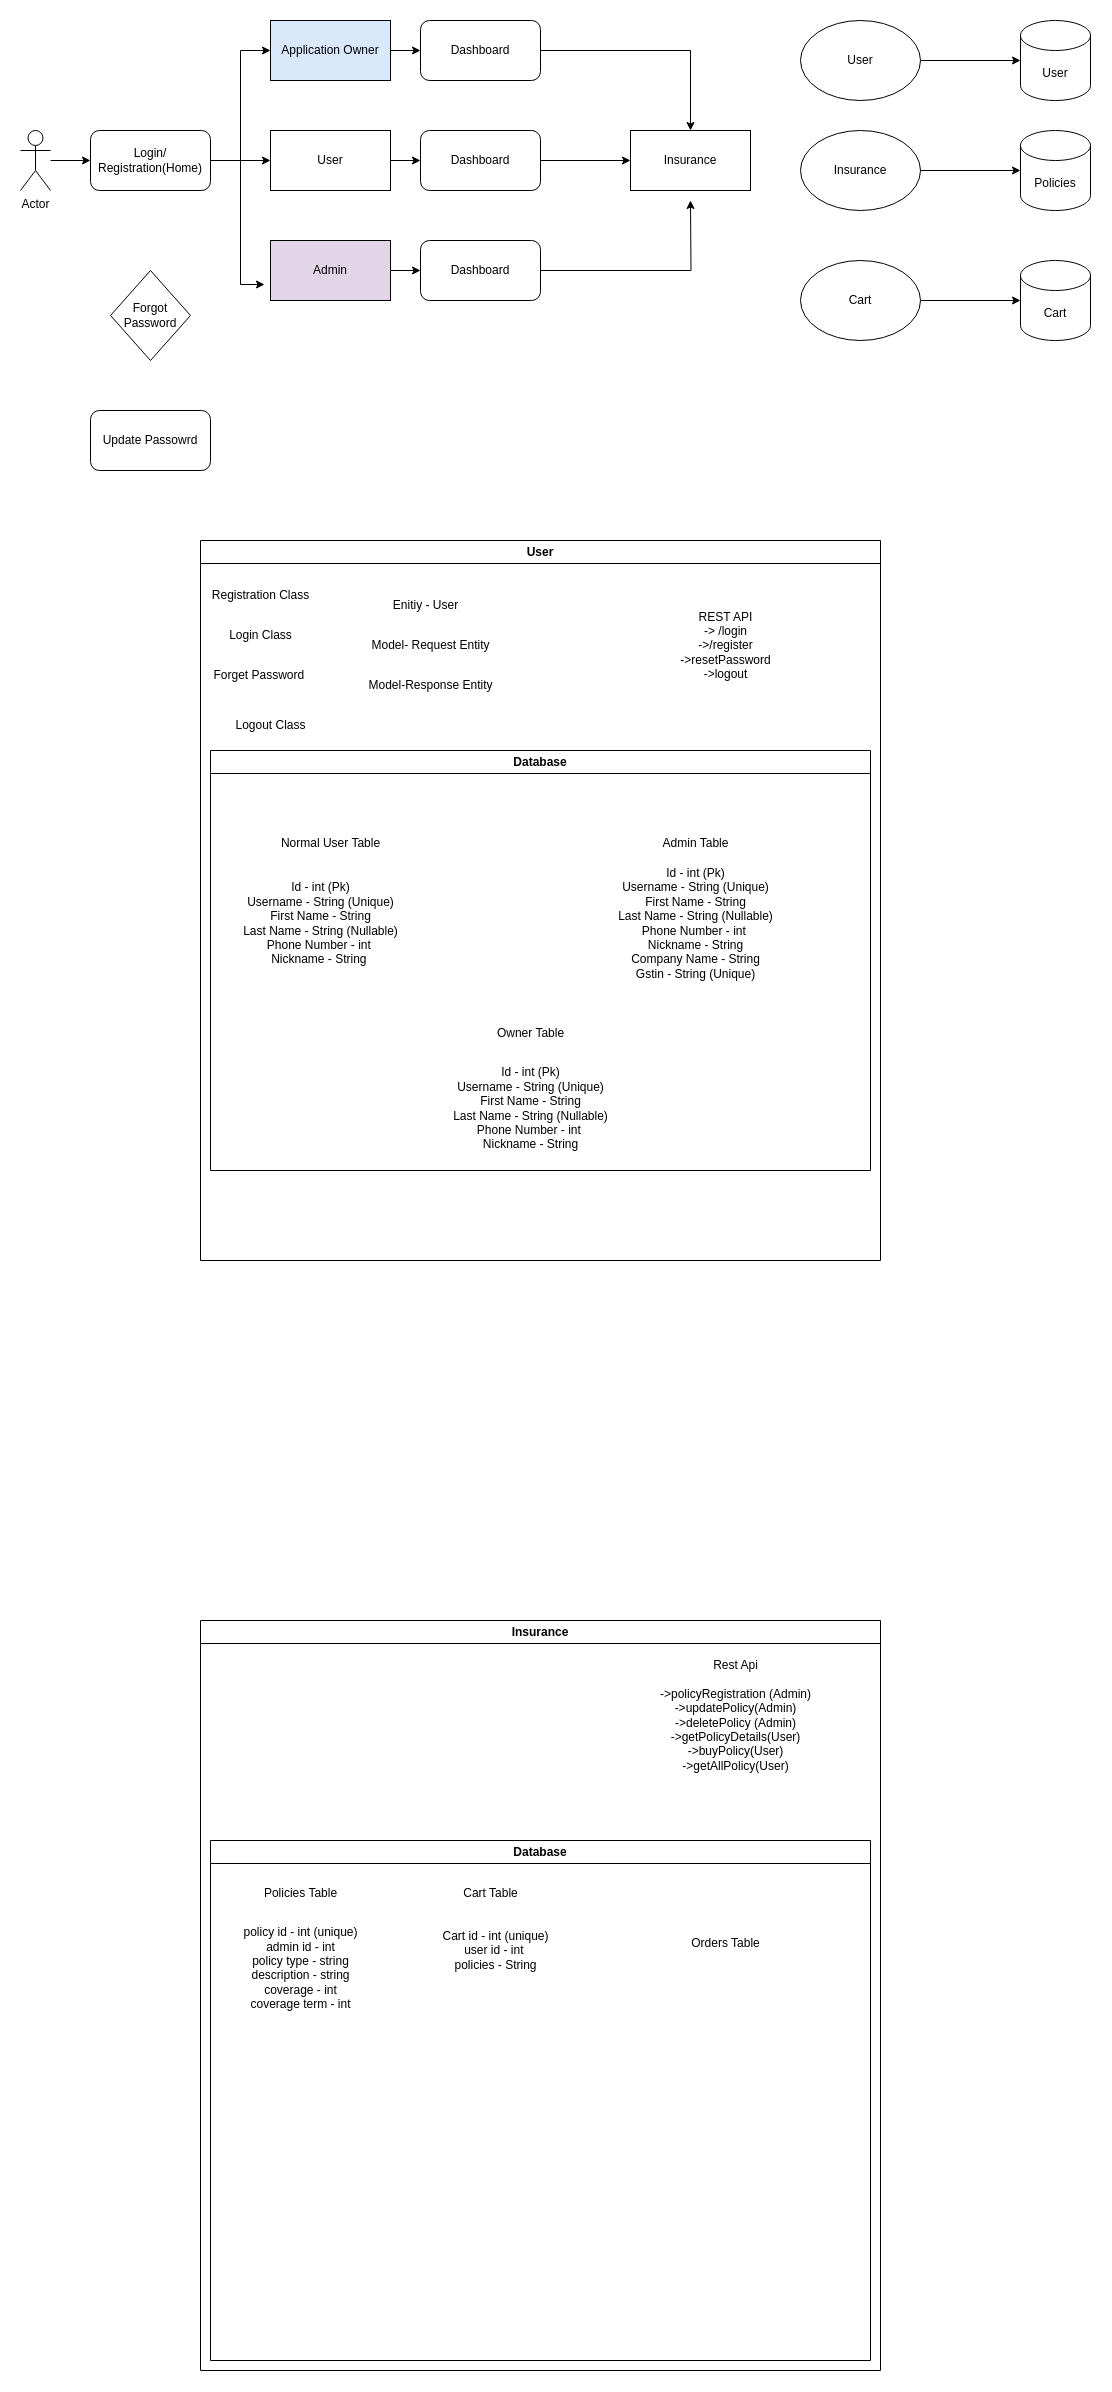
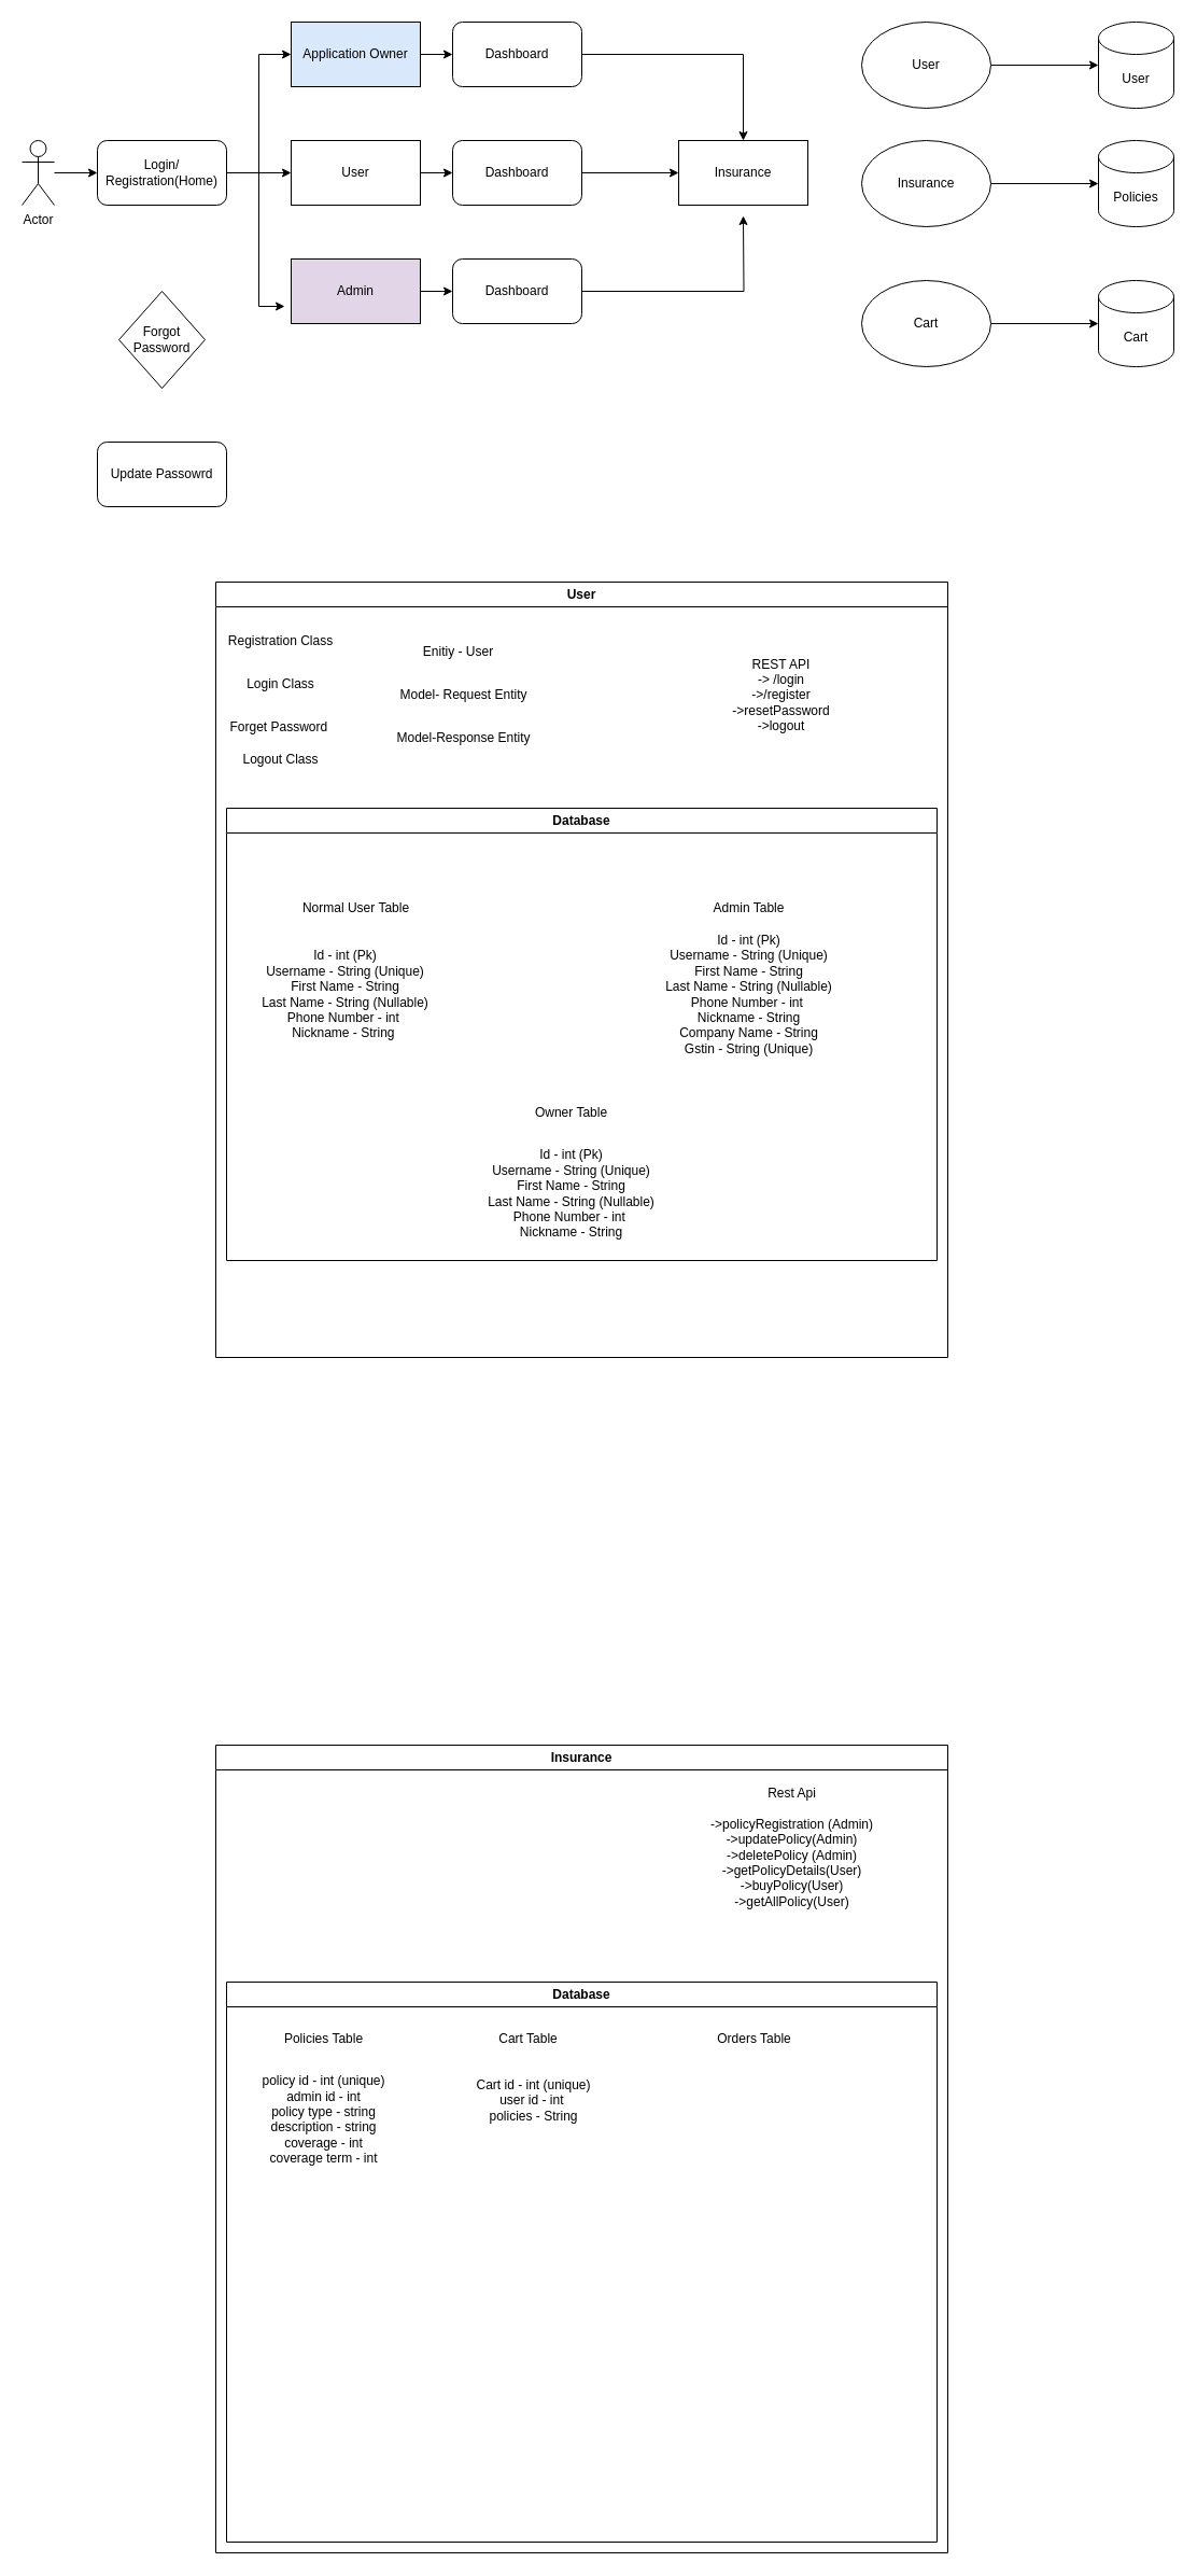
- <mxCell id="39" value="Logout Class" style="text;html=1;align=center;verticalAlign=middle;resizable=0;points=[];autosize=1;strokeColor=none;fillColor=none;" parent="32" vertex="1"><mxGeometry x="25" y="170" width="90" height="30" as="geometry" /></mxCell>
+ <mxCell id="39" value="Logout Class" style="text;html=1;align=center;verticalAlign=middle;resizable=0;points=[];autosize=1;strokeColor=none;fillColor=none;" parent="32" vertex="1"><mxGeometry x="15" y="150" width="90" height="30" as="geometry" /></mxCell>
- <mxCell id="55" value="Orders Table" style="text;html=1;align=center;verticalAlign=middle;resizable=0;points=[];autosize=1;strokeColor=none;fillColor=none;" parent="1" vertex="1"><mxGeometry x="680" y="1928" width="90" height="30" as="geometry" /></mxCell>
+ <mxCell id="55" value="Orders Table" style="text;html=1;align=center;verticalAlign=middle;resizable=0;points=[];autosize=1;strokeColor=none;fillColor=none;" parent="1" vertex="1"><mxGeometry x="655" y="1878" width="90" height="30" as="geometry" /></mxCell>
